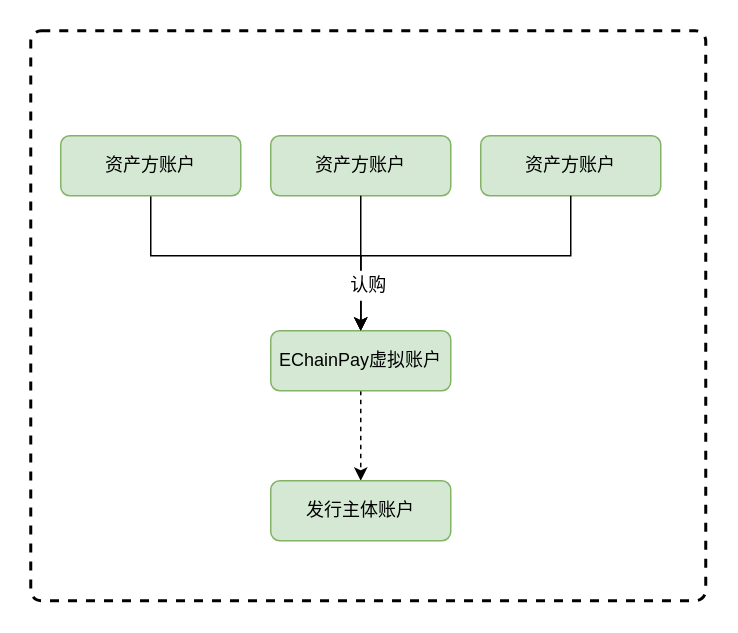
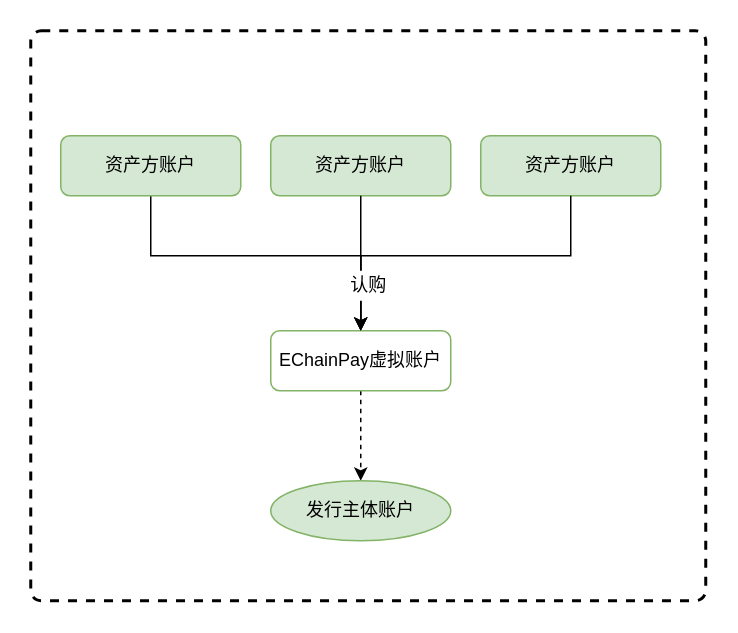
- <mxCell id="6" value="EChainPay虚拟账户" style="rounded=1;whiteSpace=wrap;html=1;fontSize=12;glass=0;strokeWidth=1;shadow=0;fillColor=#d5e8d4;strokeColor=#82b366;" vertex="1" parent="1"><mxGeometry x="180" y="220" width="120" height="40" as="geometry" /></mxCell>
+ <mxCell id="6" value="EChainPay虚拟账户" style="rounded=1;whiteSpace=wrap;html=1;fontSize=12;glass=0;strokeWidth=1;shadow=0;fillColor=#ffffff;strokeColor=#82b366;" vertex="1" parent="1"><mxGeometry x="180" y="220" width="120" height="40" as="geometry" /></mxCell>
- <mxCell id="7" value="发行主体账户" style="rounded=1;whiteSpace=wrap;html=1;fontSize=12;glass=0;strokeWidth=1;shadow=0;fillColor=#d5e8d4;strokeColor=#82b366;" vertex="1" parent="1"><mxGeometry x="180" y="320" width="120" height="40" as="geometry" /></mxCell>
+ <mxCell id="7" value="发行主体账户" style="ellipse;whiteSpace=wrap;html=1;fontSize=12;glass=0;strokeWidth=1;shadow=0;fillColor=#d5e8d4;strokeColor=#82b366;" vertex="1" parent="1"><mxGeometry x="180" y="320" width="120" height="40" as="geometry" /></mxCell>
